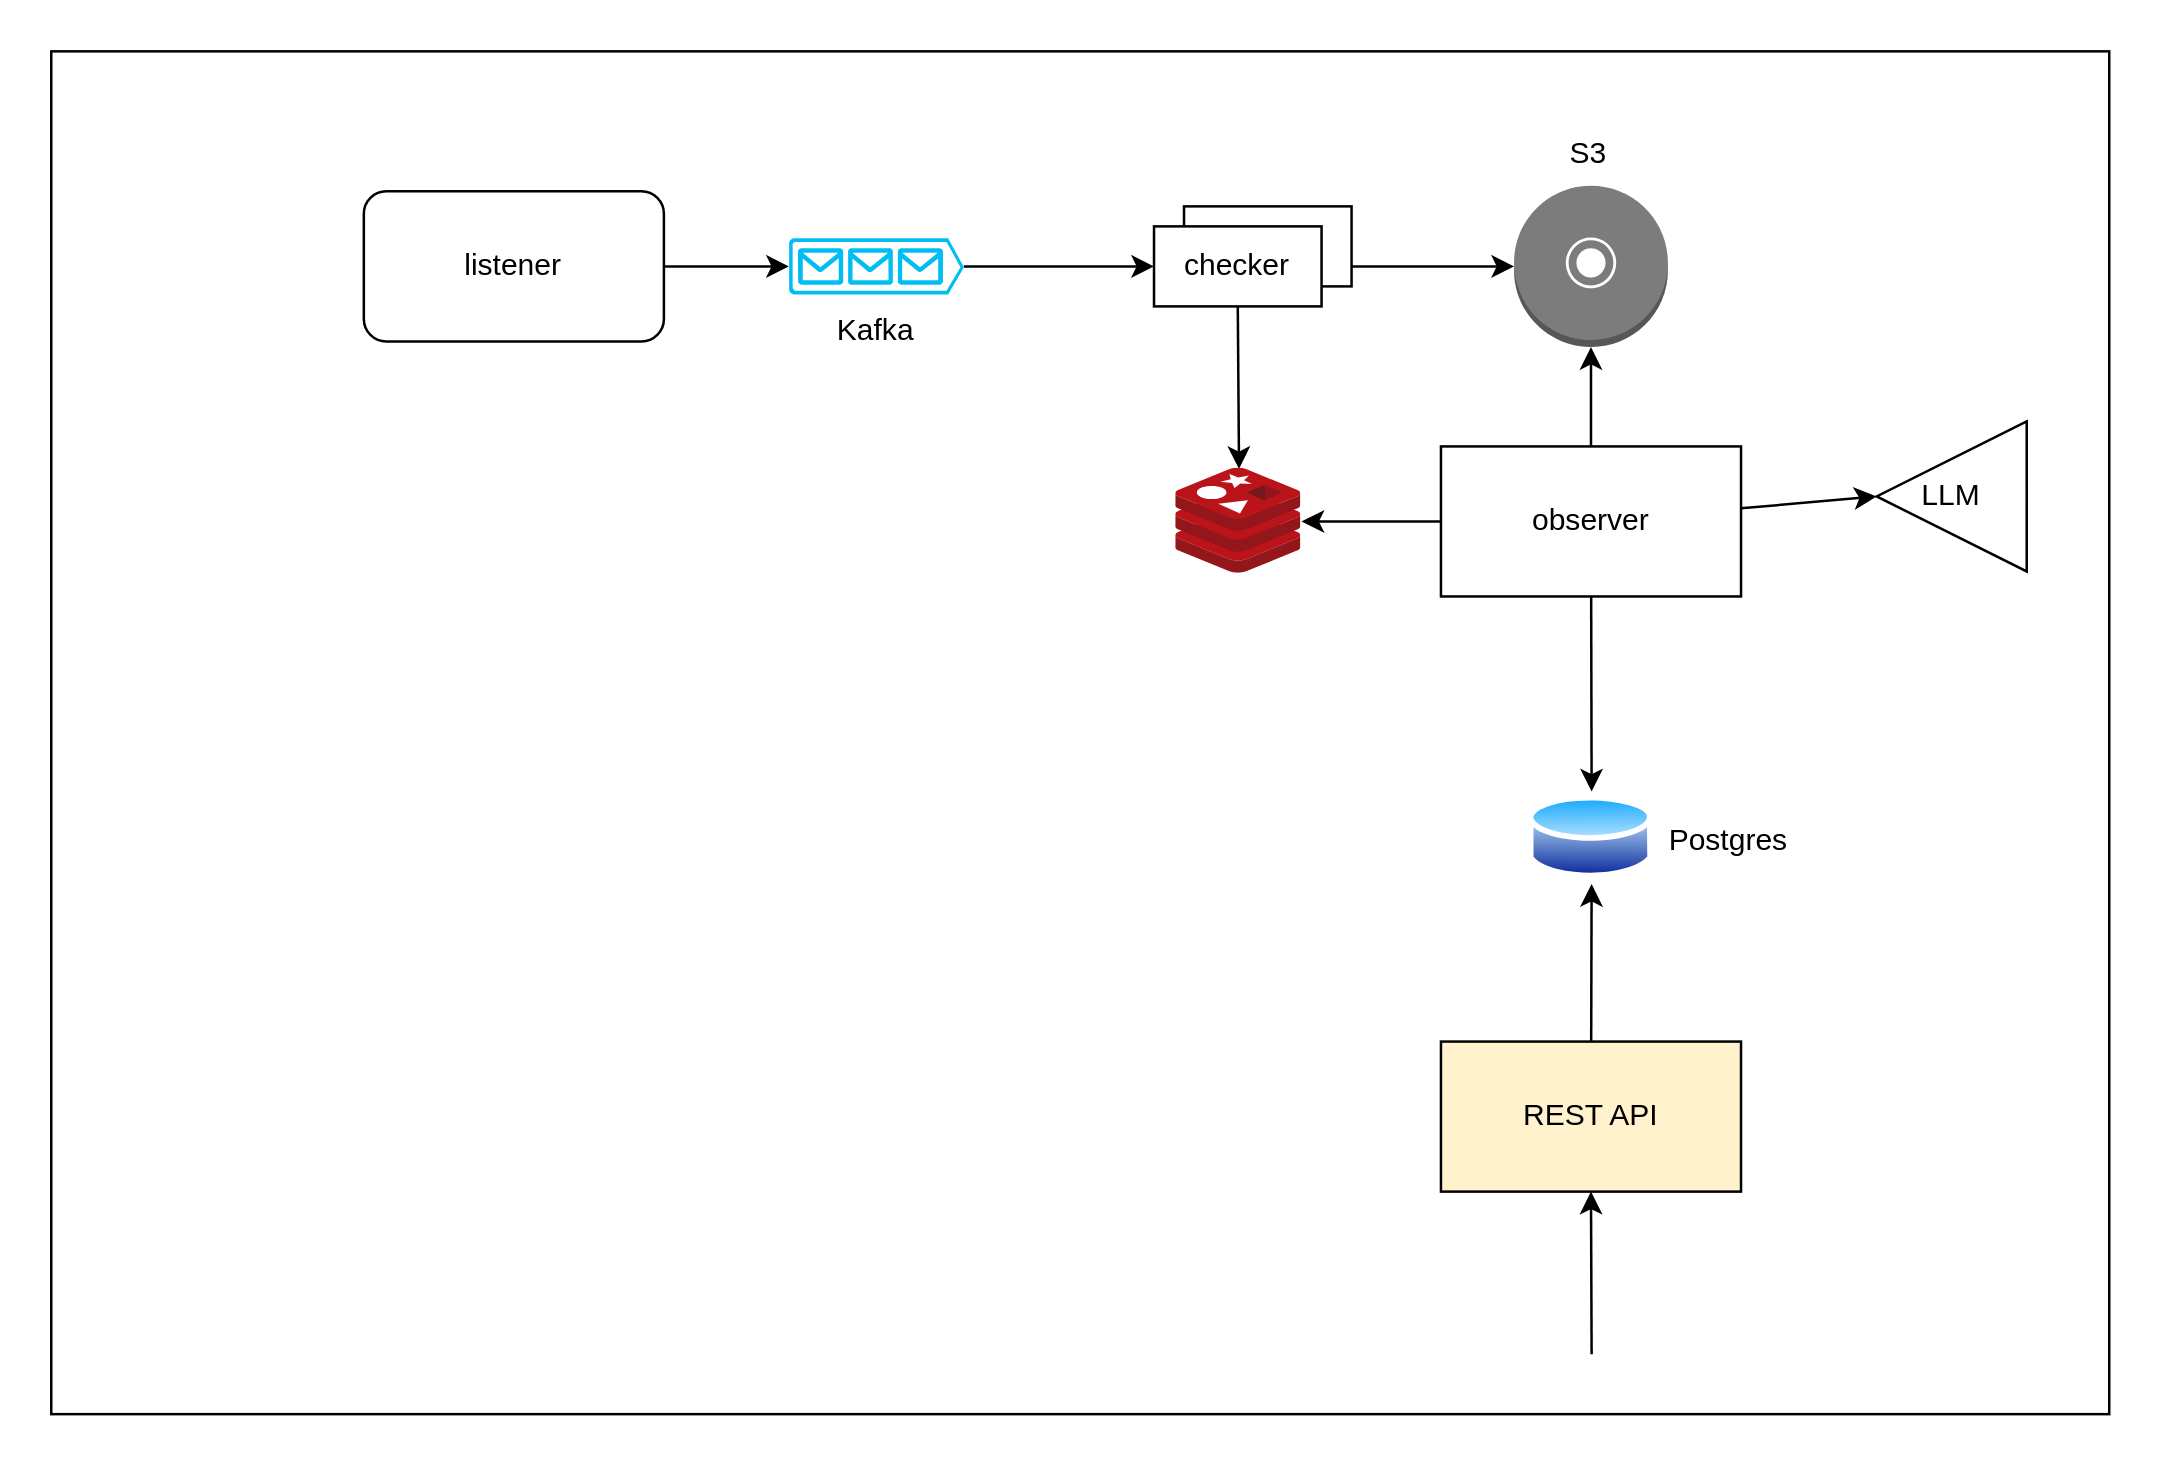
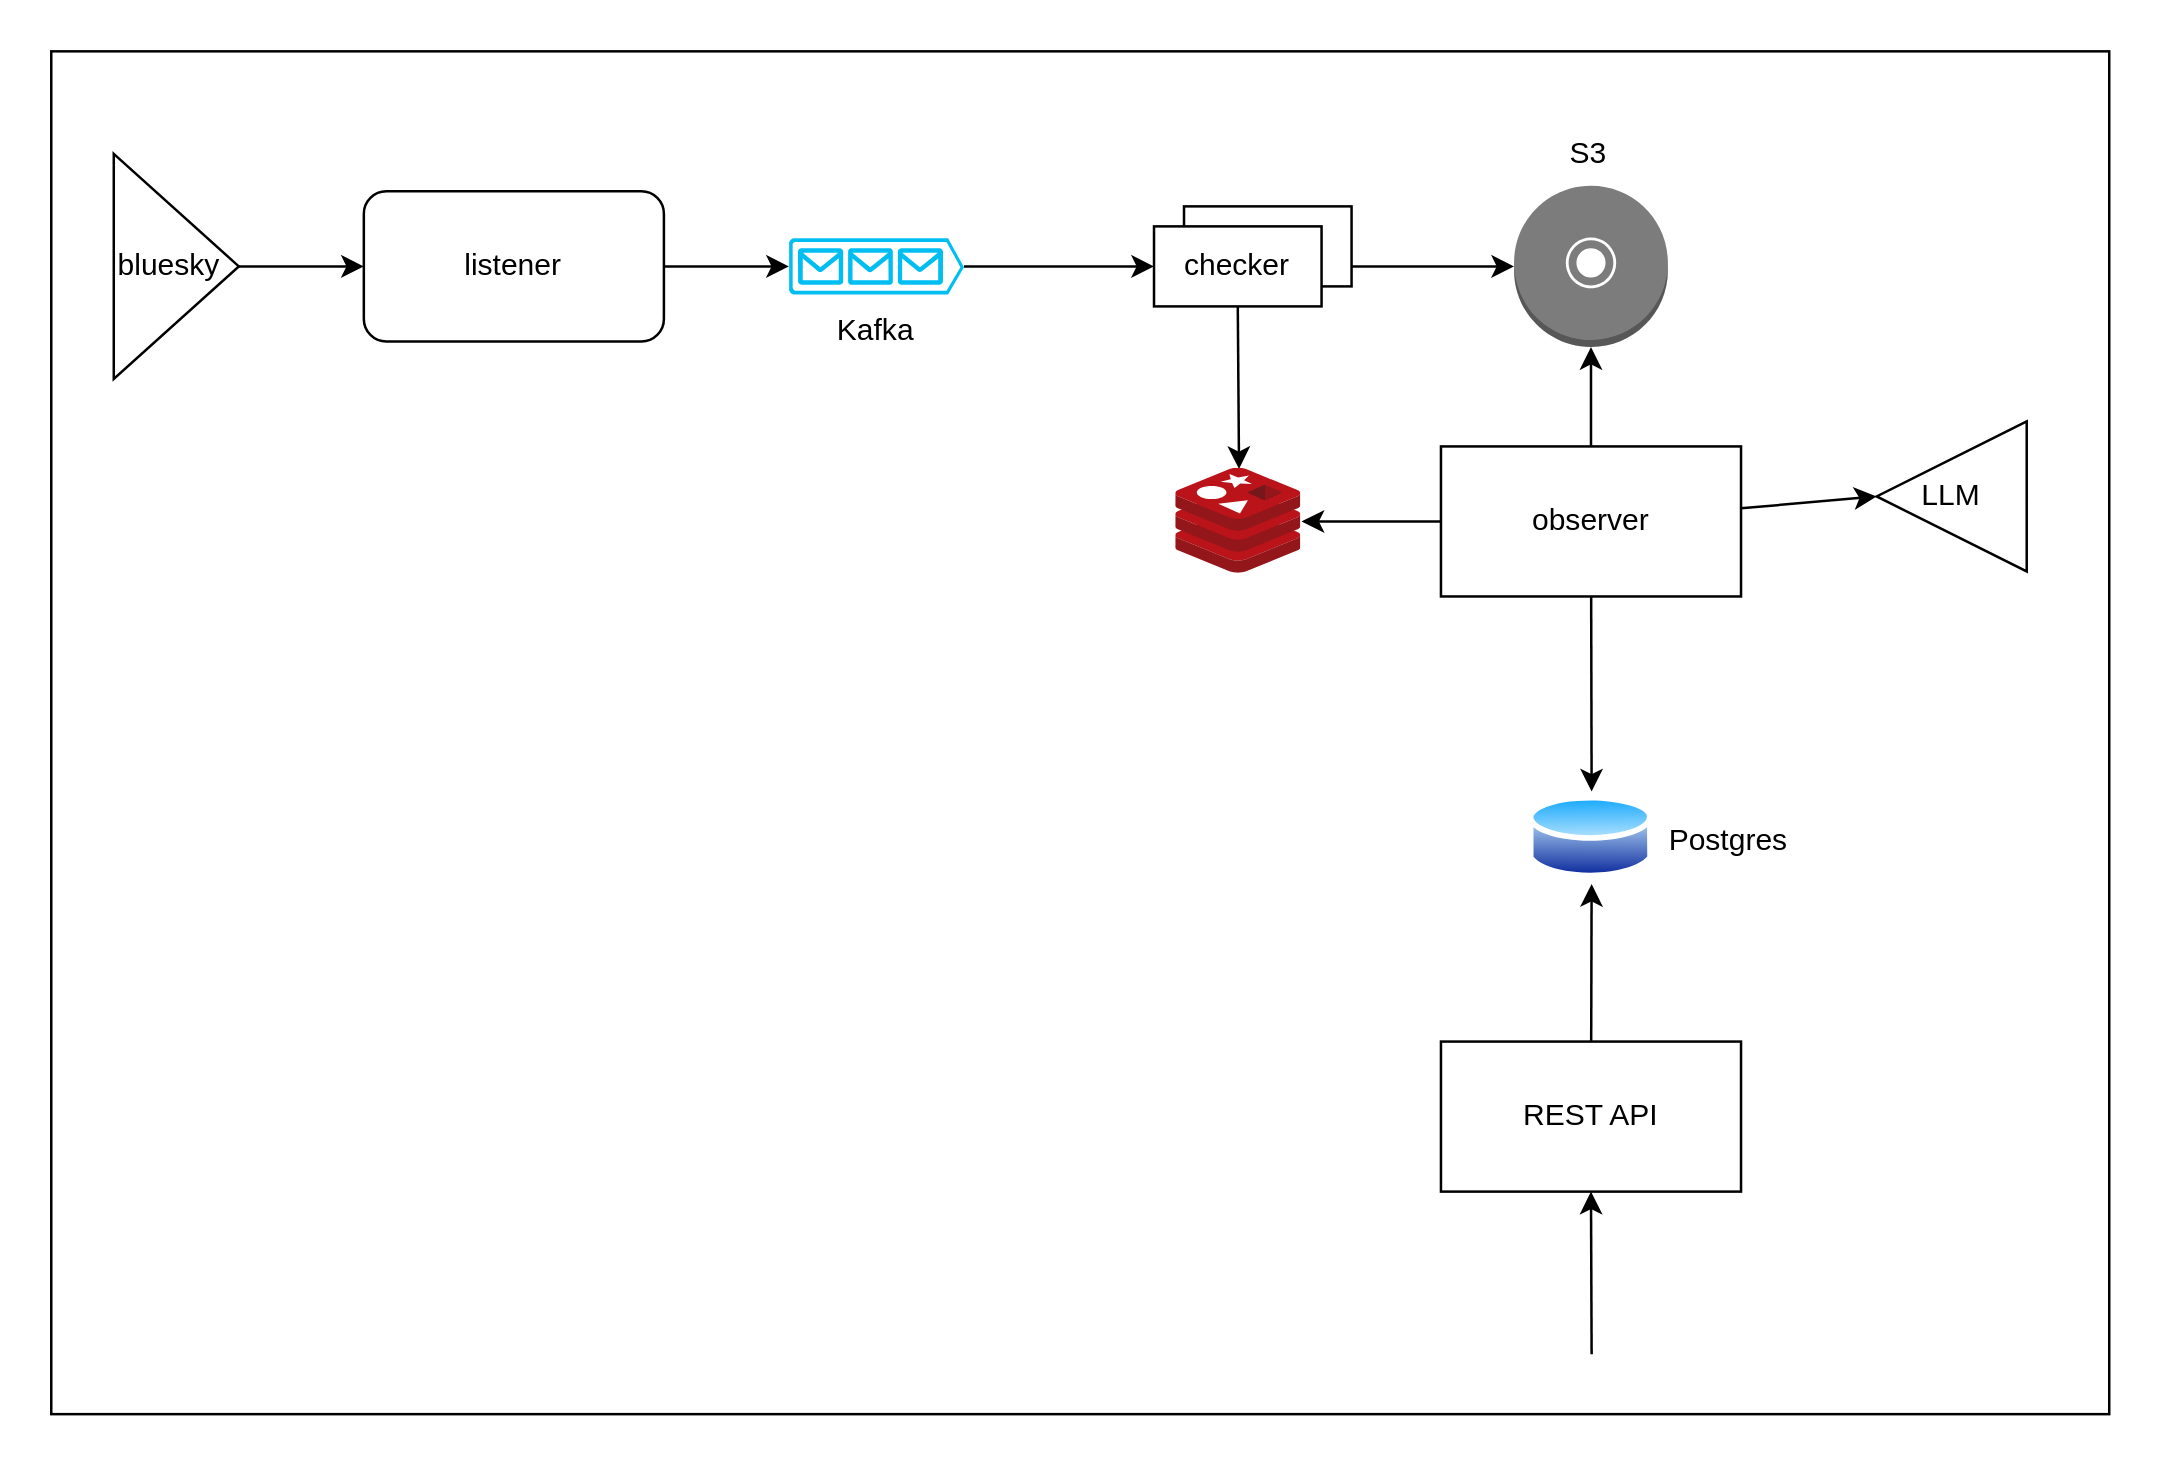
+ <mxCell id="4" value="bluesky" style="triangle;whiteSpace=wrap;html=1;align=left;" parent="1" vertex="1"><mxGeometry x="45" y="61" width="50" height="90" as="geometry" /></mxCell>
+ <mxCell id="3" style="edgeStyle=none;html=1;" parent="1" source="4" target="6" edge="1"><mxGeometry relative="1" as="geometry" /></mxCell>
- <mxCell id="14" value="REST API" style="rounded=0;whiteSpace=wrap;html=1;fillColor=#fff2cc;" parent="1" vertex="1"><mxGeometry x="575.75" y="416" width="120" height="60" as="geometry" /></mxCell>
+ <mxCell id="14" value="REST API" style="rounded=0;whiteSpace=wrap;html=1;" parent="1" vertex="1"><mxGeometry x="575.75" y="416" width="120" height="60" as="geometry" /></mxCell>
